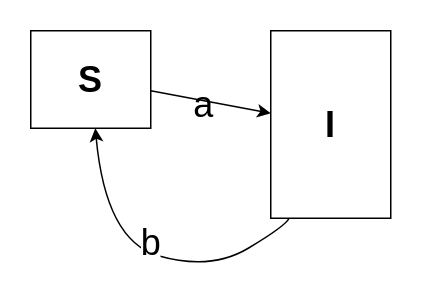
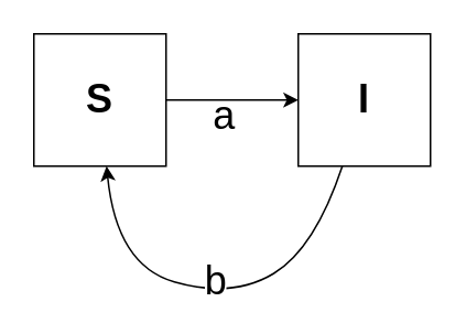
- <mxCell id="2" value="&lt;b&gt;&lt;font style=&quot;font-size: 24px;&quot;&gt;S&lt;/font&gt;&lt;/b&gt;" style="whiteSpace=wrap;html=1;aspect=fixed;" vertex="1" parent="1"><mxGeometry x="20" y="20" width="80" height="65" as="geometry" /></mxCell>
+ <mxCell id="2" value="&lt;b&gt;&lt;font style=&quot;font-size: 24px;&quot;&gt;S&lt;/font&gt;&lt;/b&gt;" style="whiteSpace=wrap;html=1;aspect=fixed;" vertex="1" parent="1"><mxGeometry x="20" y="20" width="80" height="80" as="geometry" /></mxCell>
- <mxCell id="3" value="&lt;b&gt;&lt;font style=&quot;font-size: 24px;&quot;&gt;I&lt;/font&gt;&lt;/b&gt;" style="whiteSpace=wrap;html=1;aspect=fixed;" vertex="1" parent="1"><mxGeometry x="180" y="20" width="80" height="125" as="geometry" /></mxCell>
+ <mxCell id="3" value="&lt;b&gt;&lt;font style=&quot;font-size: 24px;&quot;&gt;I&lt;/font&gt;&lt;/b&gt;" style="whiteSpace=wrap;html=1;aspect=fixed;" vertex="1" parent="1"><mxGeometry x="180" y="20" width="80" height="80" as="geometry" /></mxCell>
